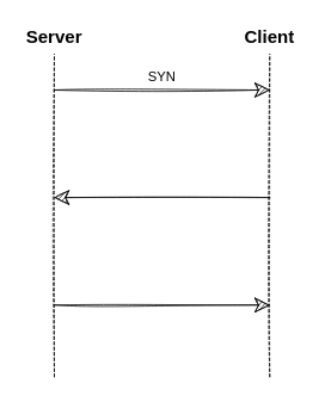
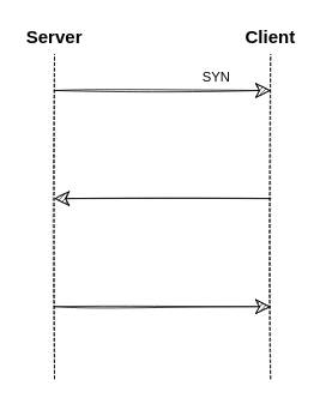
- <mxCell id="7" value="SYN" style="text;html=1;strokeColor=none;fillColor=none;align=center;verticalAlign=middle;whiteSpace=wrap;rounded=0;dashed=1;sketch=1;hachureGap=4;fontFamily=Helvetica;fontSize=15;" vertex="1" parent="1"><mxGeometry x="150" y="70" width="60" height="30" as="geometry" /></mxCell>
+ <mxCell id="7" value="SYN" style="text;html=1;strokeColor=none;fillColor=none;align=center;verticalAlign=middle;whiteSpace=wrap;rounded=0;dashed=1;sketch=1;hachureGap=4;fontFamily=Helvetica;fontSize=15;" vertex="1" parent="1"><mxGeometry x="210" y="70" width="60" height="30" as="geometry" /></mxCell>
